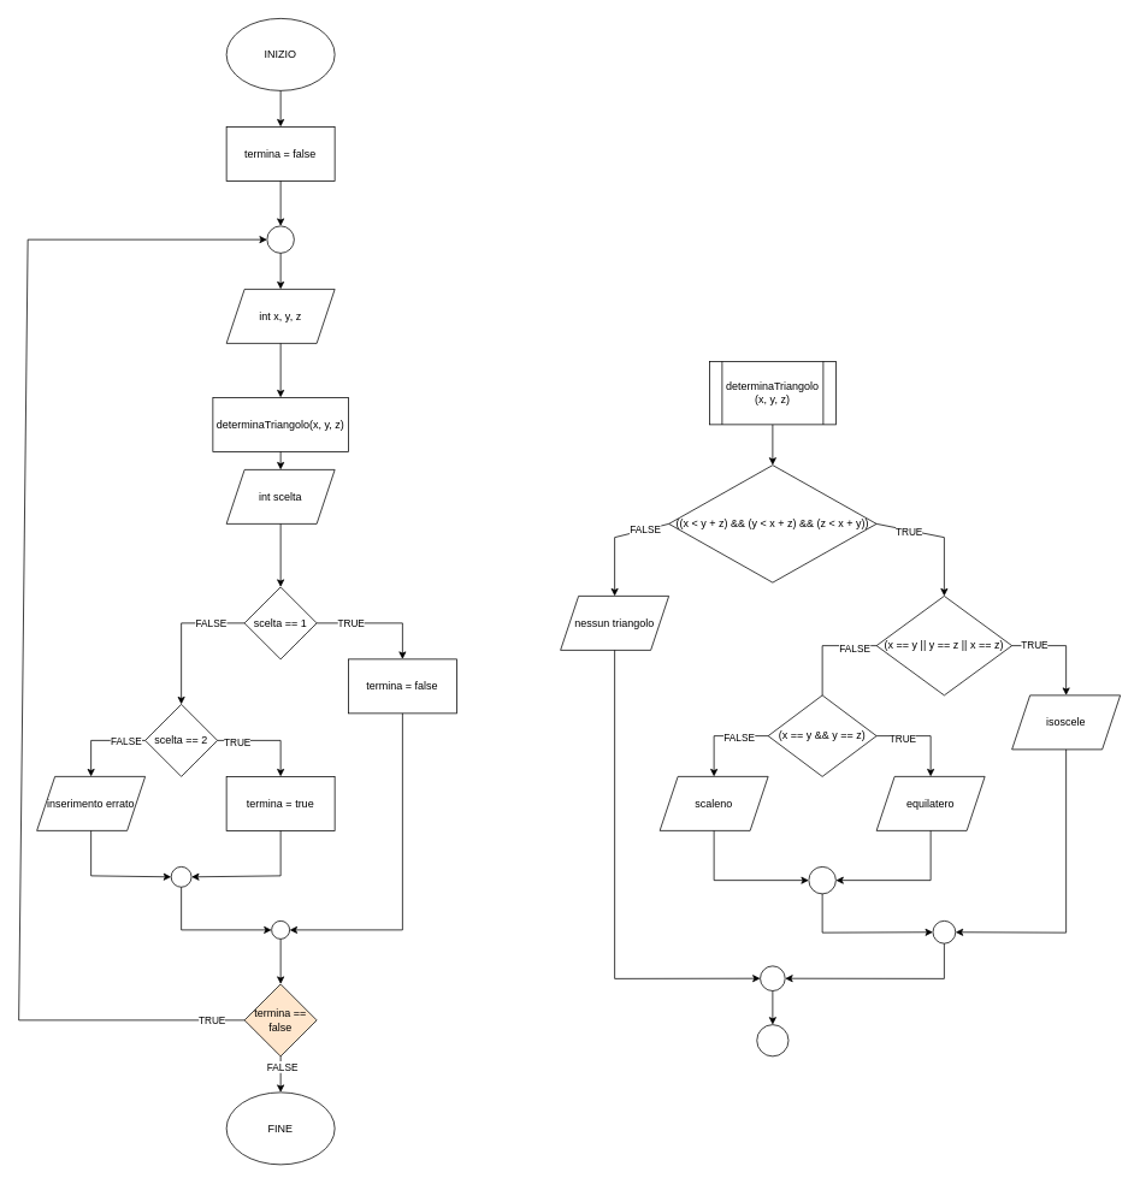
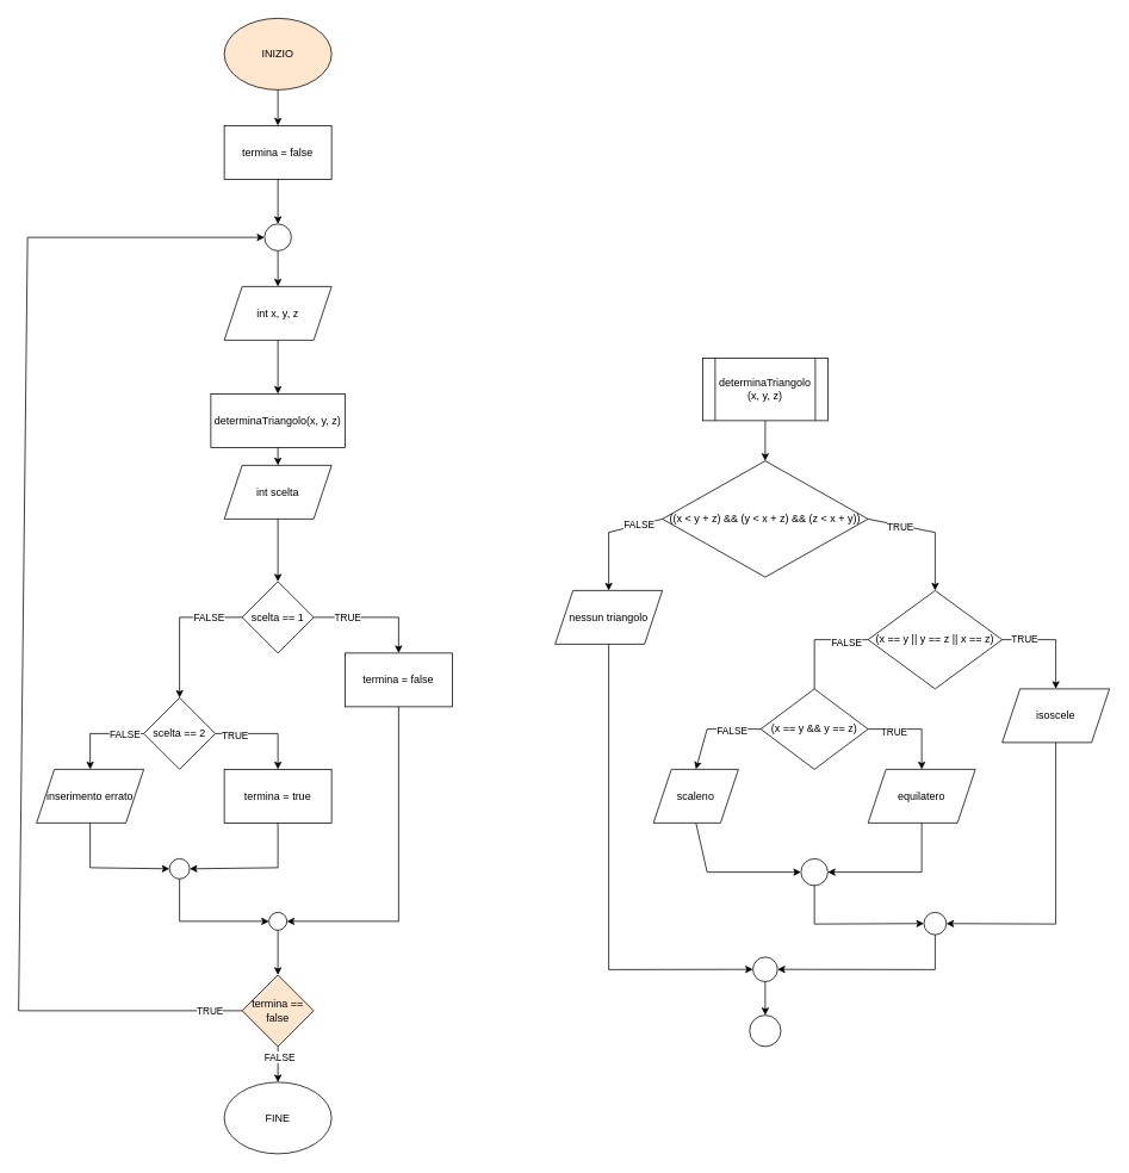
- <mxCell id="2" value="INIZIO" style="ellipse;whiteSpace=wrap;html=1;" parent="1" vertex="1"><mxGeometry x="250" y="20" width="120" height="80" as="geometry" /></mxCell>
+ <mxCell id="2" value="INIZIO" style="ellipse;whiteSpace=wrap;html=1;fillColor=#ffe6cc;" parent="1" vertex="1"><mxGeometry x="250" y="20" width="120" height="80" as="geometry" /></mxCell>
- <mxCell id="57" value="scaleno" style="shape=parallelogram;perimeter=parallelogramPerimeter;whiteSpace=wrap;html=1;fixedSize=1;" parent="1" vertex="1"><mxGeometry x="730" y="860" width="120" height="60" as="geometry" /></mxCell>
+ <mxCell id="57" value="scaleno" style="shape=parallelogram;perimeter=parallelogramPerimeter;whiteSpace=wrap;html=1;fixedSize=1;" parent="1" vertex="1"><mxGeometry x="730" y="860" width="95" height="60" as="geometry" /></mxCell>
